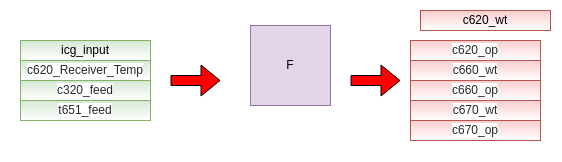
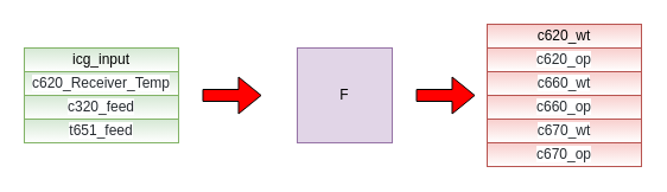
- <mxCell id="8" value="c620_wt" style="text;html=1;align=center;verticalAlign=middle;whiteSpace=wrap;rounded=0;fillColor=#f8cecc;strokeColor=#b85450;gradientColor=#ffffff;" vertex="1" parent="1"><mxGeometry x="420" y="10" width="130" height="20" as="geometry" /></mxCell>
+ <mxCell id="8" value="c620_wt" style="text;html=1;align=center;verticalAlign=middle;whiteSpace=wrap;rounded=0;fillColor=#f8cecc;strokeColor=#b85450;gradientColor=#ffffff;" vertex="1" parent="1"><mxGeometry x="410" y="20" width="130" height="20" as="geometry" /></mxCell>
- <mxCell id="7" value="F" style="whiteSpace=wrap;html=1;aspect=fixed;strokeColor=#9673a6;fillColor=#e1d5e7;" vertex="1" parent="1"><mxGeometry x="250" y="25" width="80" height="80" as="geometry" /></mxCell>
+ <mxCell id="7" value="F" style="whiteSpace=wrap;html=1;aspect=fixed;strokeColor=#9673a6;fillColor=#e1d5e7;" vertex="1" parent="1"><mxGeometry x="250" y="40" width="80" height="80" as="geometry" /></mxCell>
